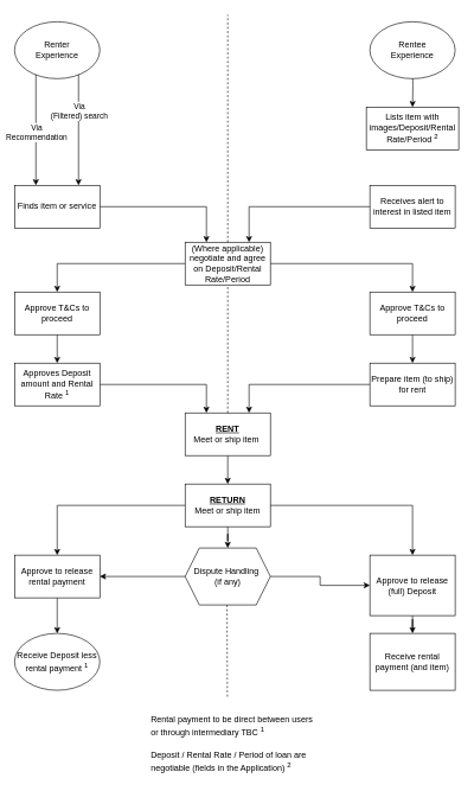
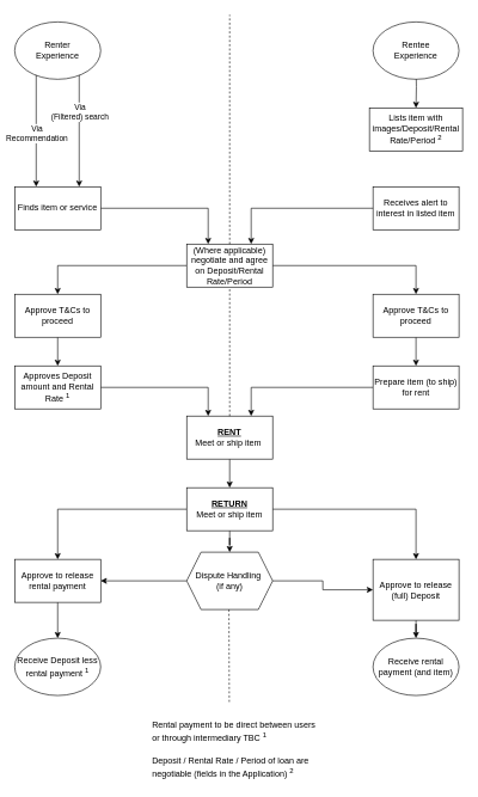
- <mxCell id="38" value="Receive rental payment (and item)" style="whiteSpace=wrap;html=1;rounded=0;" parent="1" vertex="1"><mxGeometry x="520" y="890" width="120" height="80" as="geometry" /></mxCell>
+ <mxCell id="38" value="Receive rental payment (and item)" style="ellipse;whiteSpace=wrap;html=1;" parent="1" vertex="1"><mxGeometry x="520" y="890" width="120" height="80" as="geometry" /></mxCell>
